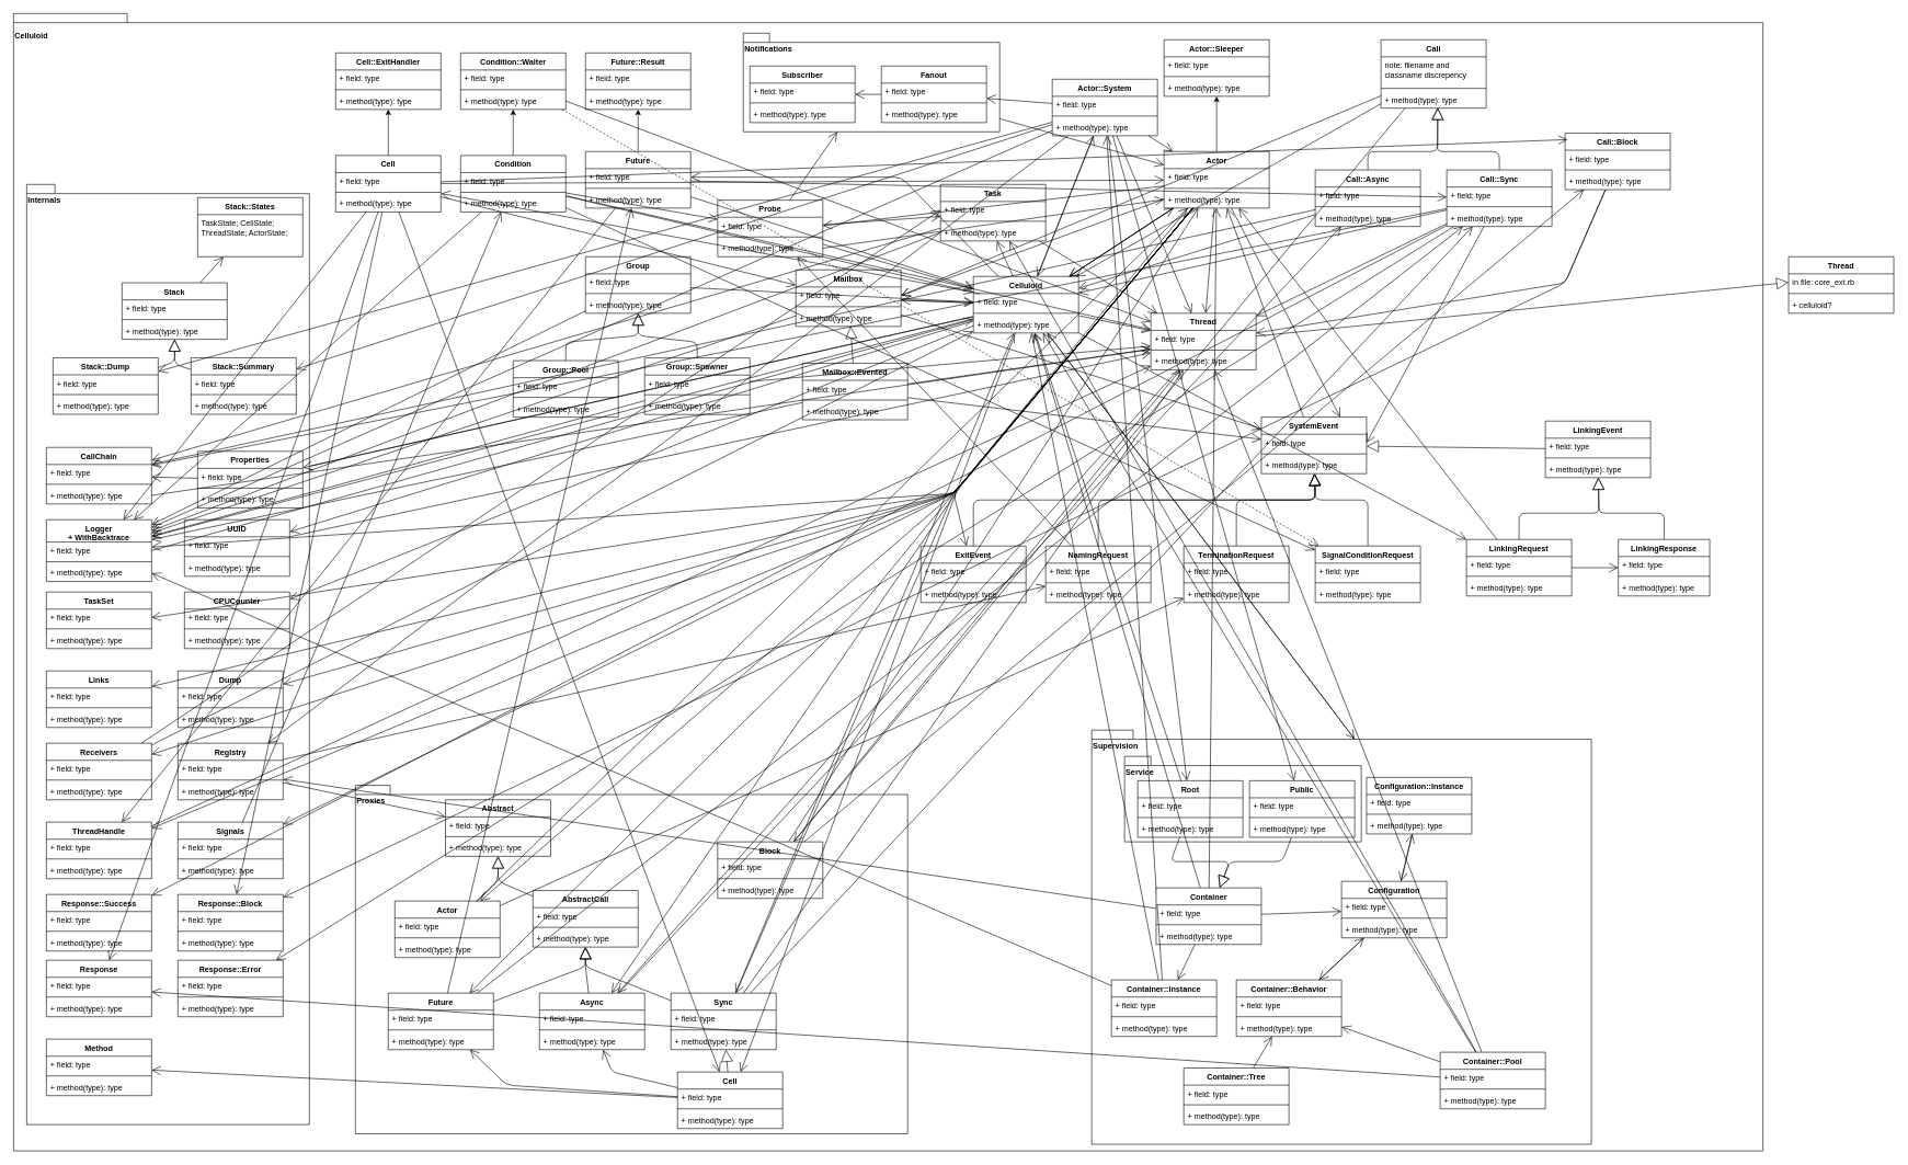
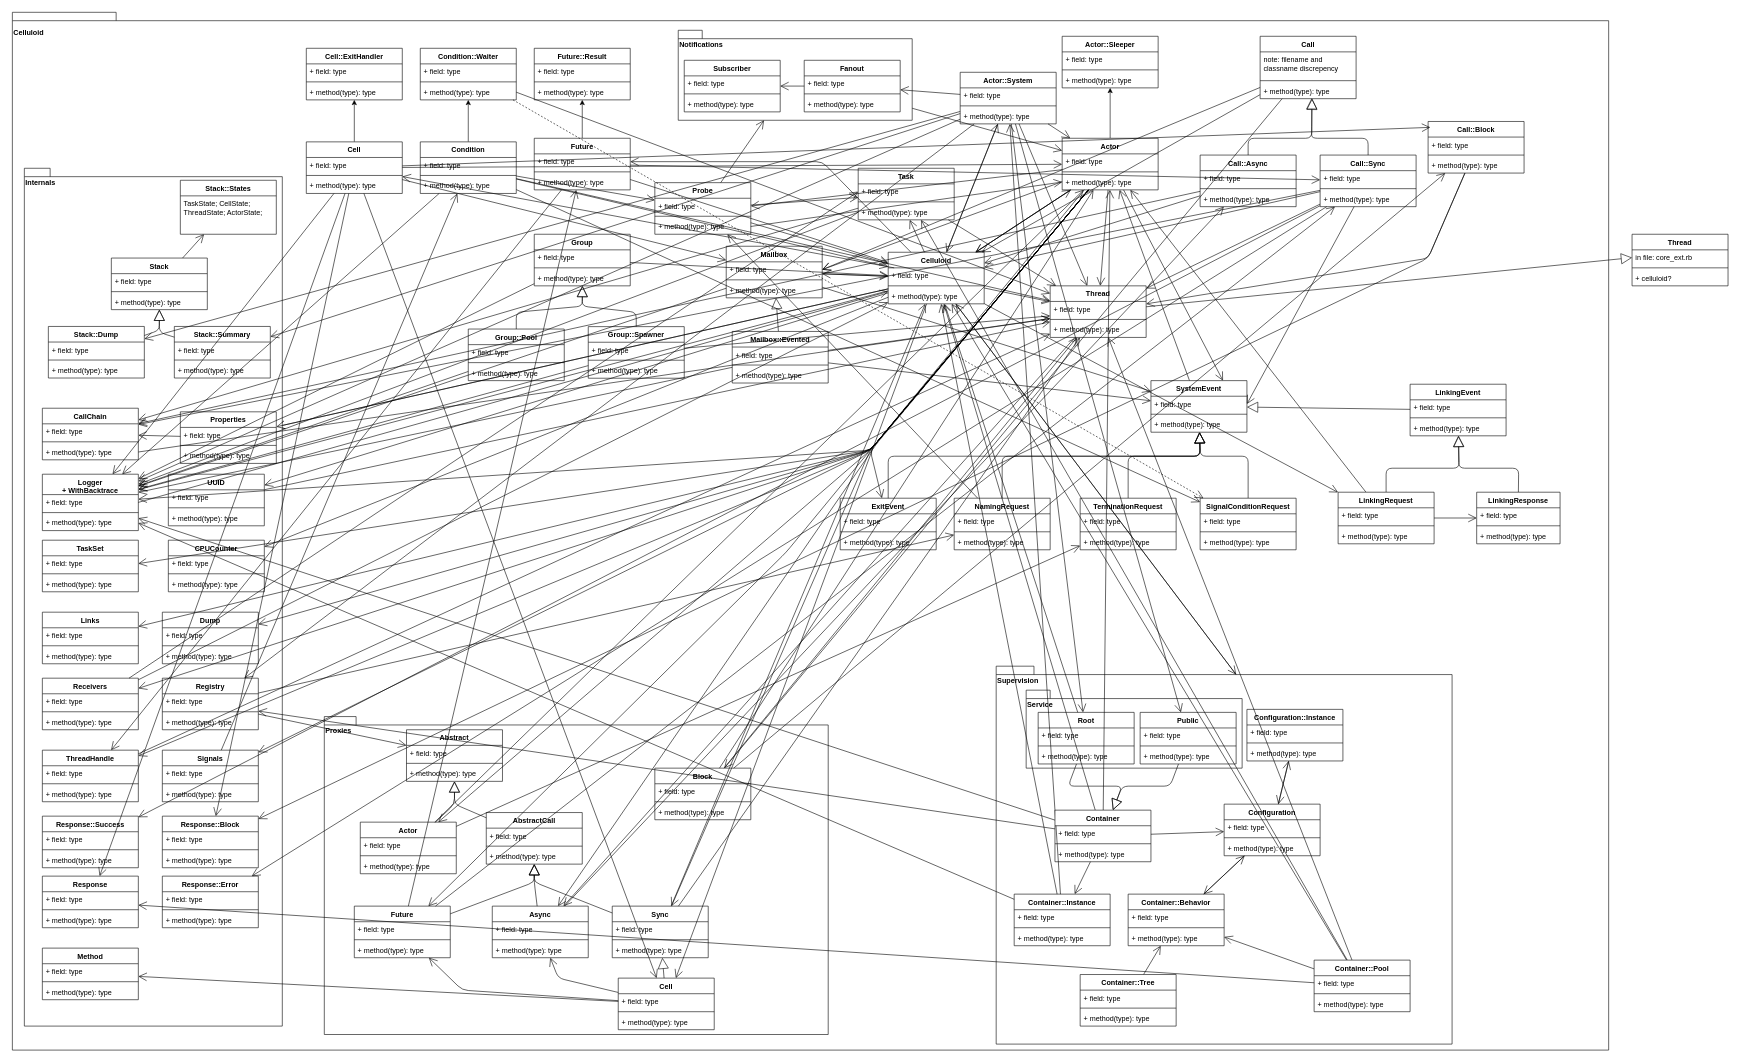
+ <mxCell id="314" value="" style="endArrow=open;endFill=1;endSize=12;html=1;" parent="1" source="31" target="221" edge="1"><mxGeometry width="160" relative="1" as="geometry"><mxPoint x="960" y="560" as="sourcePoint" /><mxPoint x="1120" y="560" as="targetPoint" /></mxGeometry></mxCell>
+ <mxCell id="407" value="" style="endArrow=open;endFill=1;endSize=12;html=1;" parent="1" source="444" target="221" edge="1"><mxGeometry width="160" relative="1" as="geometry"><mxPoint x="1920" y="1410" as="sourcePoint" /><mxPoint x="2080" y="1410" as="targetPoint" /></mxGeometry></mxCell>
- <mxCell id="397" value="" style="endArrow=open;endFill=1;endSize=12;html=1;" parent="1" source="337" target="130" edge="1"><mxGeometry width="160" relative="1" as="geometry"><mxPoint x="940" y="1220" as="sourcePoint" /><mxPoint x="1100" y="1220" as="targetPoint" /></mxGeometry></mxCell>
